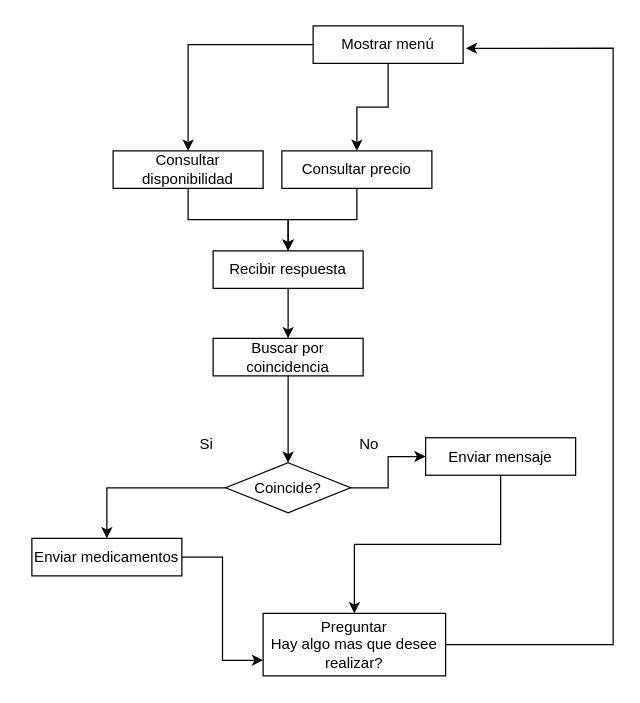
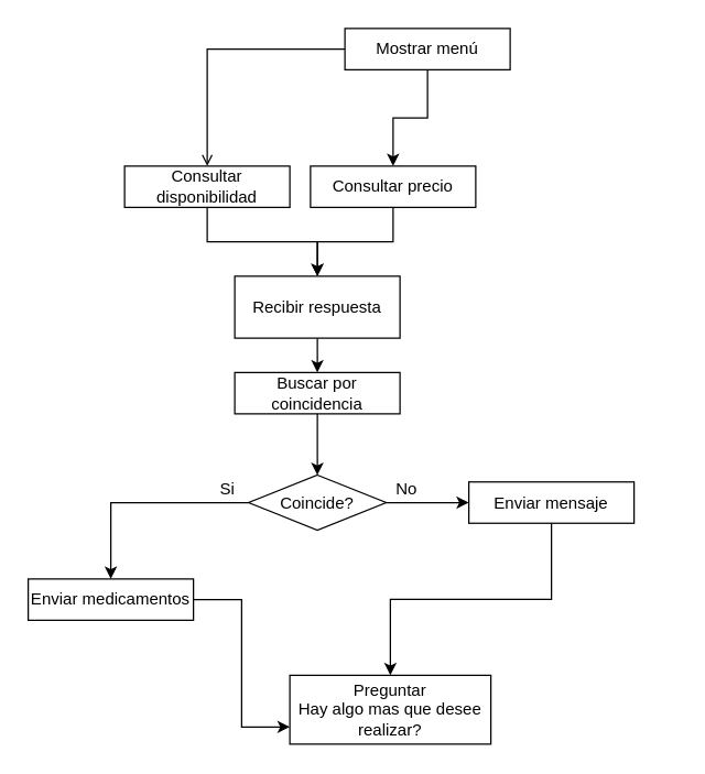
- <mxCell id="2" style="edgeStyle=orthogonalEdgeStyle;rounded=0;orthogonalLoop=1;jettySize=auto;html=1;entryX=0.5;entryY=0;entryDx=0;entryDy=0;exitX=0;exitY=0.5;exitDx=0;exitDy=0;" edge="1" parent="1" source="4" target="6"><mxGeometry relative="1" as="geometry"><Array as="points"><mxPoint x="150" y="35" /></Array></mxGeometry></mxCell>
+ <mxCell id="2" style="edgeStyle=orthogonalEdgeStyle;rounded=0;orthogonalLoop=1;jettySize=auto;html=1;entryX=0.5;entryY=0;entryDx=0;entryDy=0;exitX=0;exitY=0.5;exitDx=0;exitDy=0;endArrow=open;" edge="1" parent="1" source="4" target="6"><mxGeometry relative="1" as="geometry"><Array as="points"><mxPoint x="150" y="35" /></Array></mxGeometry></mxCell>
- <mxCell id="10" value="Recibir respuesta" style="rounded=0;whiteSpace=wrap;html=1;" vertex="1" parent="1"><mxGeometry x="170" y="200" width="120" height="30" as="geometry" /></mxCell>
+ <mxCell id="10" value="Recibir respuesta" style="rounded=0;whiteSpace=wrap;html=1;" vertex="1" parent="1"><mxGeometry x="170" y="200" width="120" height="45" as="geometry" /></mxCell>
- <mxCell id="23" style="edgeStyle=orthogonalEdgeStyle;rounded=0;orthogonalLoop=1;jettySize=auto;html=1;entryX=1.018;entryY=0.597;entryDx=0;entryDy=0;entryPerimeter=0;" edge="1" parent="1" source="24" target="4"><mxGeometry relative="1" as="geometry"><Array as="points"><mxPoint x="490" y="515" /><mxPoint x="490" y="38" /></Array></mxGeometry></mxCell>
- <mxCell id="16" value="Coincide?" style="rhombus;whiteSpace=wrap;html=1;" vertex="1" parent="1"><mxGeometry x="180" y="369.5" width="100" height="40" as="geometry" /></mxCell>
+ <mxCell id="16" value="Coincide?" style="rhombus;whiteSpace=wrap;html=1;" vertex="1" parent="1"><mxGeometry x="180" y="344.5" width="100" height="40" as="geometry" /></mxCell>
- <mxCell id="18" value="Enviar medicamentos" style="rounded=0;whiteSpace=wrap;html=1;" vertex="1" parent="1"><mxGeometry x="25" y="430" width="120" height="30" as="geometry" /></mxCell>
+ <mxCell id="18" value="Enviar medicamentos" style="rounded=0;whiteSpace=wrap;html=1;" vertex="1" parent="1"><mxGeometry x="20" y="420" width="120" height="30" as="geometry" /></mxCell>
